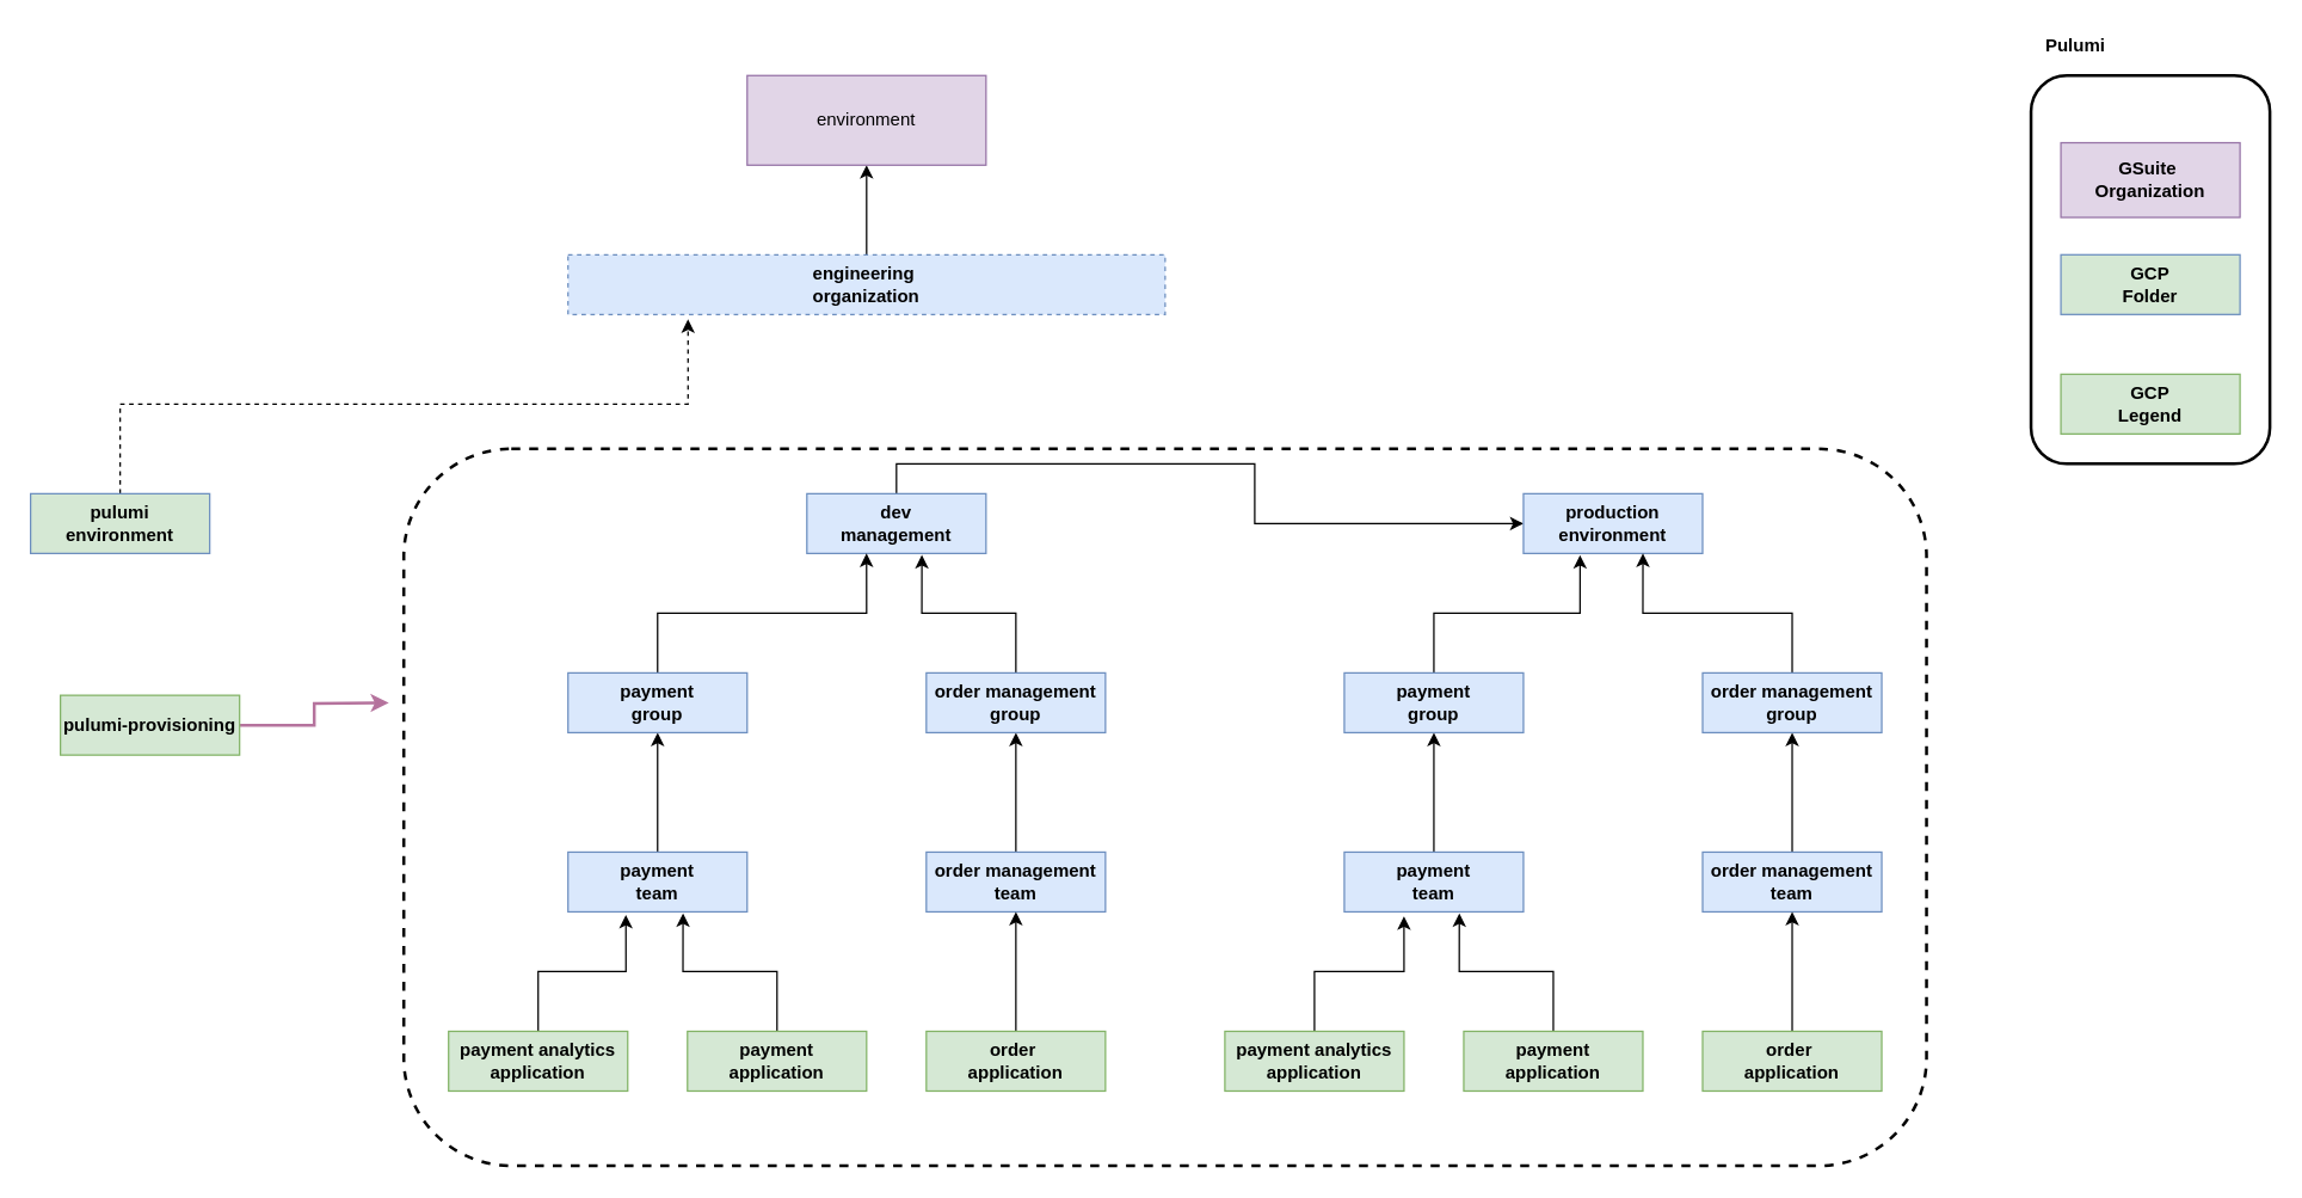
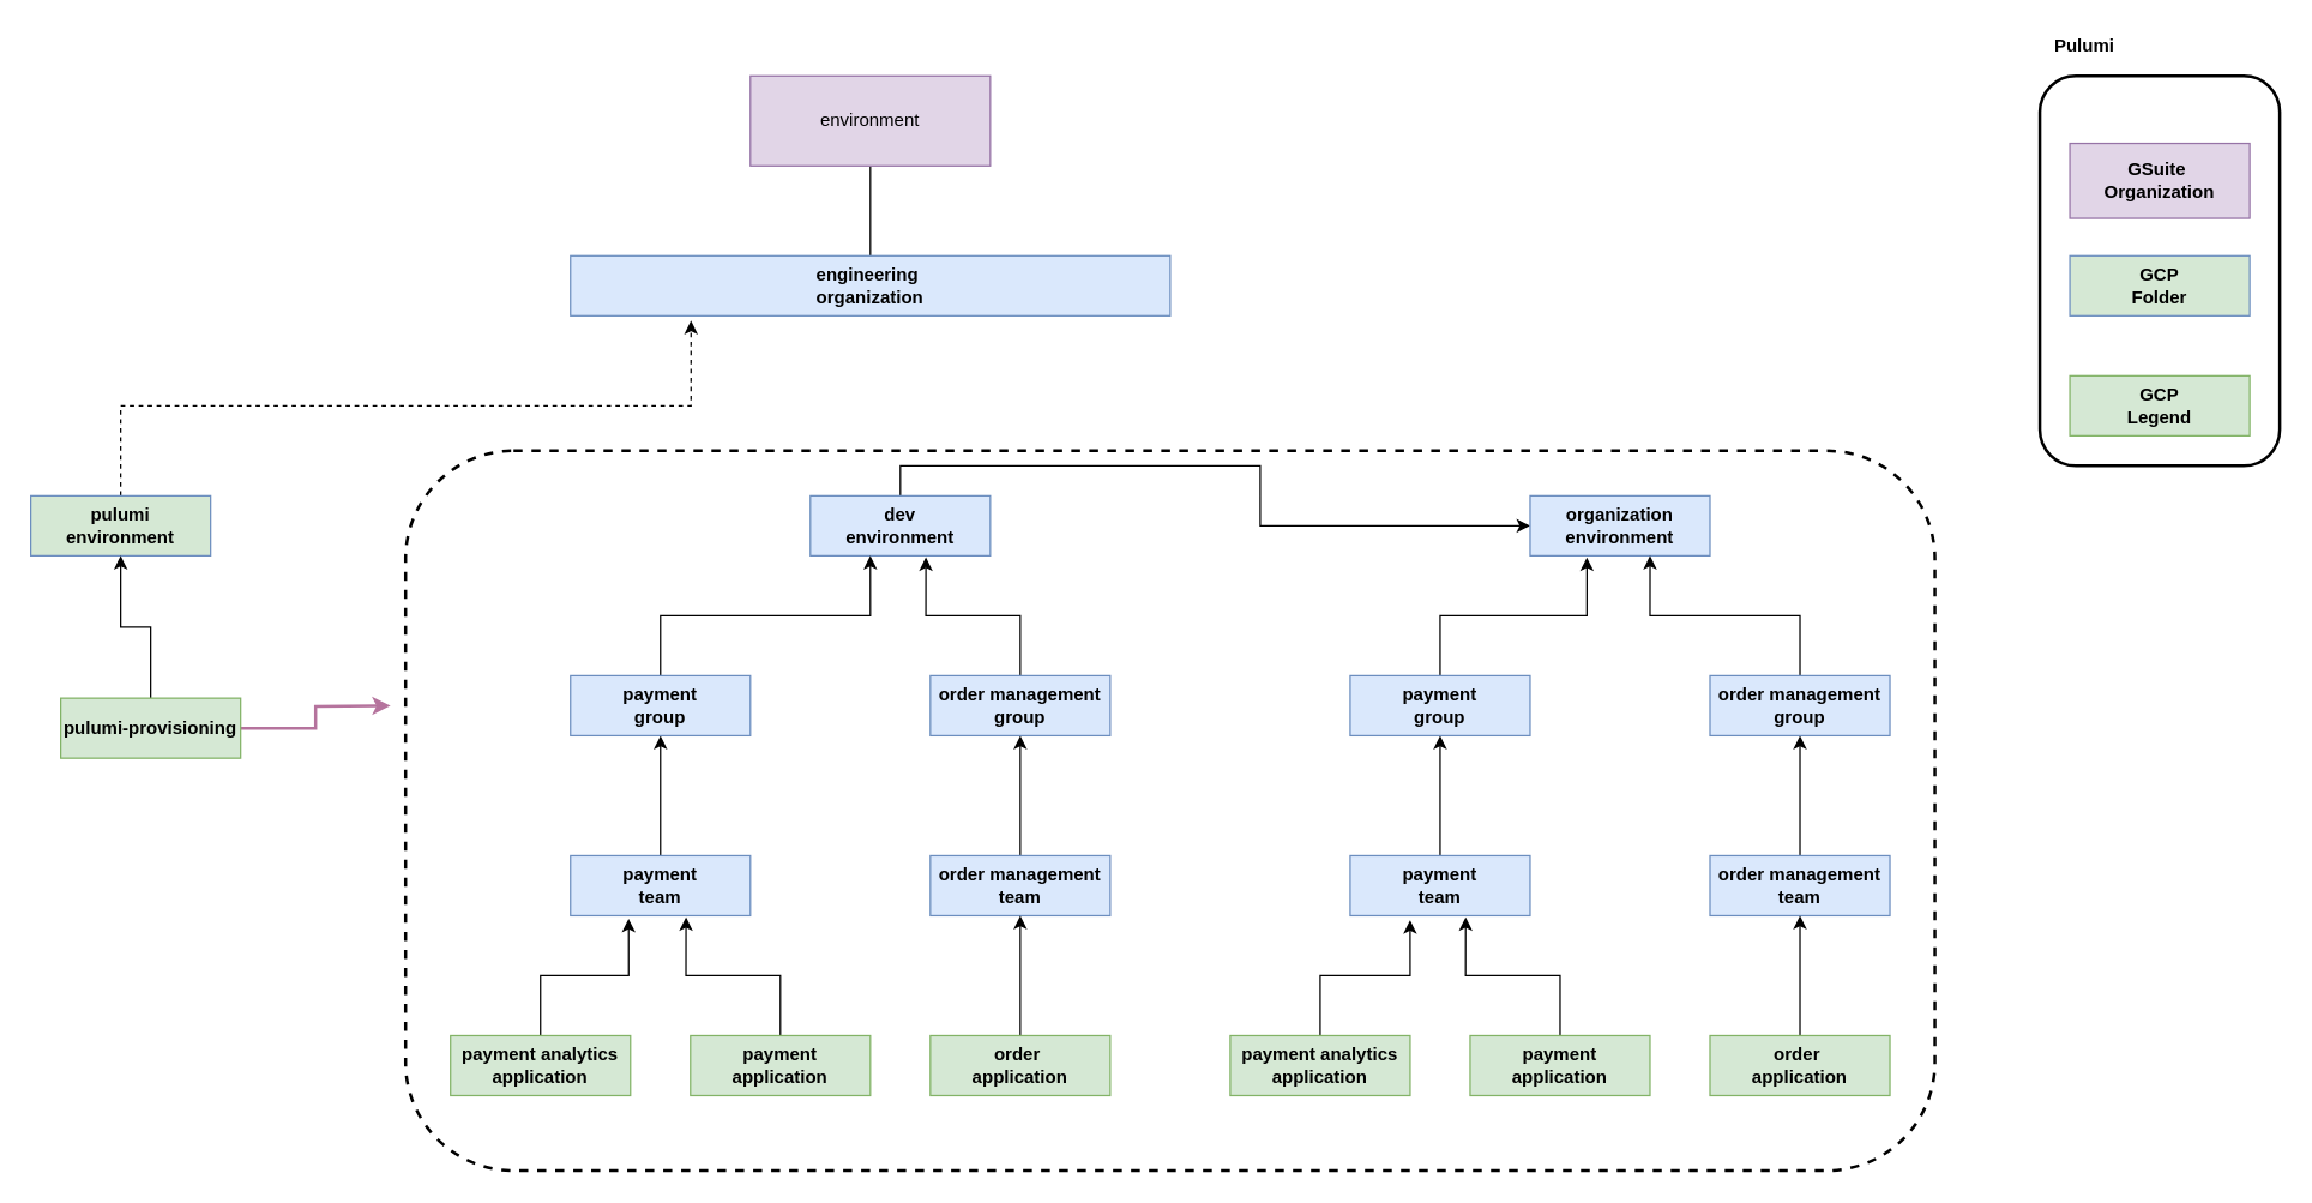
- <mxCell id="4" style="edgeStyle=orthogonalEdgeStyle;rounded=0;orthogonalLoop=1;jettySize=auto;html=1;exitX=0.5;exitY=0;exitDx=0;exitDy=0;entryX=0.5;entryY=1;entryDx=0;entryDy=0;" parent="1" source="5" target="22" edge="1"><mxGeometry relative="1" as="geometry" /></mxCell>
+ <mxCell id="4" style="edgeStyle=orthogonalEdgeStyle;rounded=0;orthogonalLoop=1;jettySize=auto;html=1;exitX=0.5;exitY=0;exitDx=0;exitDy=0;entryX=0.5;entryY=1;entryDx=0;entryDy=0;endArrow=none;" parent="1" source="5" target="22" edge="1"><mxGeometry relative="1" as="geometry" /></mxCell>
- <mxCell id="5" value="&lt;b&gt;engineering&amp;nbsp;&lt;br&gt;organization&lt;br&gt;&lt;/b&gt;" style="rounded=0;whiteSpace=wrap;html=1;fillColor=#dae8fc;strokeColor=#6c8ebf;dashed=1;" parent="1" vertex="1"><mxGeometry x="380" y="170" width="400" height="40" as="geometry" /></mxCell>
+ <mxCell id="5" value="&lt;b&gt;engineering&amp;nbsp;&lt;br&gt;organization&lt;br&gt;&lt;/b&gt;" style="rounded=0;whiteSpace=wrap;html=1;fillColor=#dae8fc;strokeColor=#6c8ebf;" parent="1" vertex="1"><mxGeometry x="380" y="170" width="400" height="40" as="geometry" /></mxCell>
- <mxCell id="7" value="&lt;b&gt;dev&lt;br&gt;management&lt;br&gt;&lt;/b&gt;" style="rounded=0;whiteSpace=wrap;html=1;fillColor=#dae8fc;strokeColor=#6c8ebf;" parent="1" vertex="1"><mxGeometry x="540" y="330" width="120" height="40" as="geometry" /></mxCell>
+ <mxCell id="7" value="&lt;b&gt;dev&lt;br&gt;environment&lt;br&gt;&lt;/b&gt;" style="rounded=0;whiteSpace=wrap;html=1;fillColor=#dae8fc;strokeColor=#6c8ebf;" parent="1" vertex="1"><mxGeometry x="540" y="330" width="120" height="40" as="geometry" /></mxCell>
- <mxCell id="8" value="&lt;b&gt;production&lt;br&gt;environment&lt;br&gt;&lt;/b&gt;" style="rounded=0;whiteSpace=wrap;html=1;fillColor=#dae8fc;strokeColor=#6c8ebf;" parent="1" vertex="1"><mxGeometry x="1020" y="330" width="120" height="40" as="geometry" /></mxCell>
+ <mxCell id="8" value="&lt;b&gt;organization&lt;br&gt;environment&lt;br&gt;&lt;/b&gt;" style="rounded=0;whiteSpace=wrap;html=1;fillColor=#dae8fc;strokeColor=#6c8ebf;" parent="1" vertex="1"><mxGeometry x="1020" y="330" width="120" height="40" as="geometry" /></mxCell>
+ <mxCell id="15" style="edgeStyle=orthogonalEdgeStyle;rounded=0;orthogonalLoop=1;jettySize=auto;html=1;exitX=0.5;exitY=0;exitDx=0;exitDy=0;entryX=0.5;entryY=1;entryDx=0;entryDy=0;" parent="1" source="17" target="14" edge="1"><mxGeometry relative="1" as="geometry" /></mxCell>
